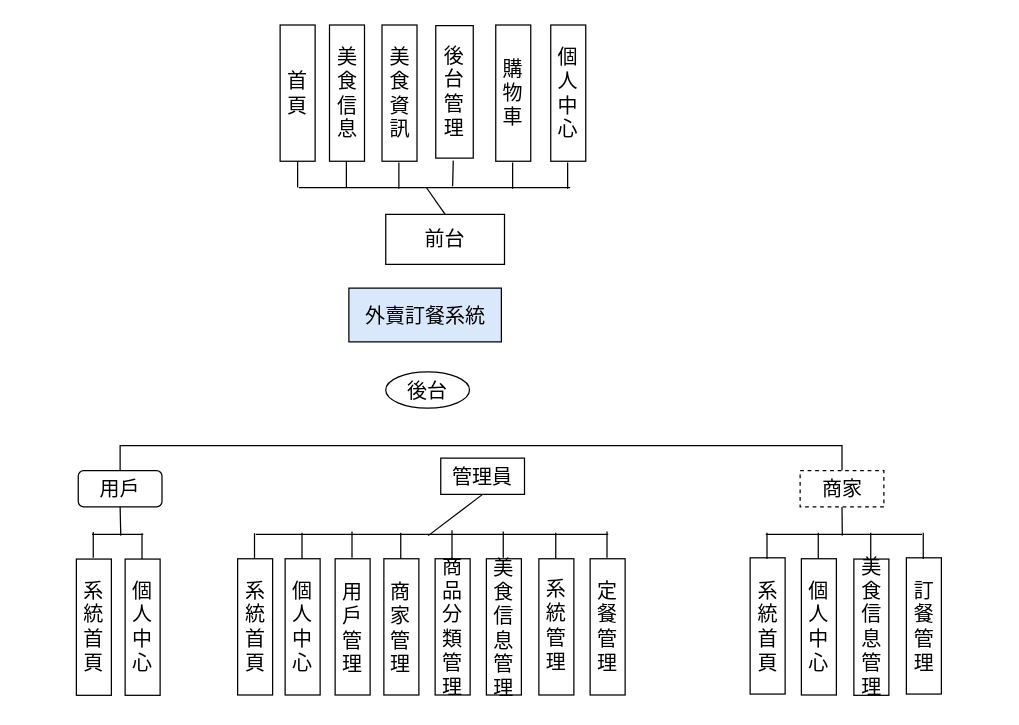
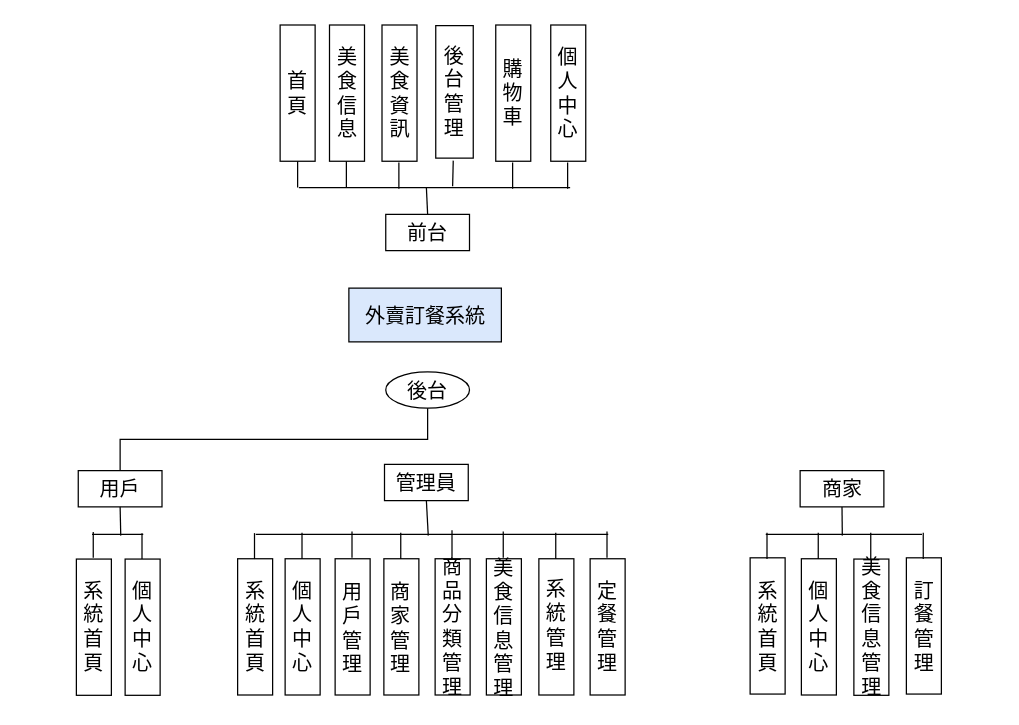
- <mxCell id="13" value="前台" style="rounded=0;whiteSpace=wrap;html=1;fontSize=16;" parent="1" vertex="1"><mxGeometry x="308" y="171" width="95" height="40" as="geometry" /></mxCell>
+ <mxCell id="13" value="前台" style="rounded=0;whiteSpace=wrap;html=1;fontSize=16;" parent="1" vertex="1"><mxGeometry x="308" y="171" width="67" height="29" as="geometry" /></mxCell>
- <mxCell id="24" style="edgeStyle=orthogonalEdgeStyle;rounded=0;orthogonalLoop=1;jettySize=auto;html=1;exitX=0.5;exitY=0;exitDx=0;exitDy=0;entryX=0.5;entryY=0;entryDx=0;entryDy=0;endArrow=none;endFill=0;" edge="1" parent="1" source="25" target="48"><mxGeometry relative="1" as="geometry" /></mxCell>
+ <mxCell id="24" style="edgeStyle=orthogonalEdgeStyle;rounded=0;orthogonalLoop=1;jettySize=auto;html=1;exitX=0.5;exitY=0;exitDx=0;exitDy=0;endArrow=none;endFill=0;" edge="1" parent="1" source="25" target="23"><mxGeometry relative="1" as="geometry" /></mxCell>
- <mxCell id="30" value="管理員" style="rounded=0;whiteSpace=wrap;html=1;fontSize=16;" parent="1" vertex="1"><mxGeometry x="352" y="366" width="67" height="29" as="geometry" /></mxCell>
+ <mxCell id="30" value="管理員" style="rounded=0;whiteSpace=wrap;html=1;fontSize=16;" parent="1" vertex="1"><mxGeometry x="307" y="371" width="67" height="29" as="geometry" /></mxCell>
- <mxCell id="25" value="用戶" style="whiteSpace=wrap;html=1;fontSize=16;rounded=1;" parent="1" vertex="1"><mxGeometry x="62" y="376" width="67" height="29" as="geometry" /></mxCell>
+ <mxCell id="25" value="用戶" style="rounded=0;whiteSpace=wrap;html=1;fontSize=16;" parent="1" vertex="1"><mxGeometry x="62" y="376" width="67" height="29" as="geometry" /></mxCell>
- <mxCell id="48" value="商家" style="rounded=0;whiteSpace=wrap;html=1;fontSize=16;dashed=1;" parent="1" vertex="1"><mxGeometry x="639.5" y="376" width="67" height="29" as="geometry" /></mxCell>
+ <mxCell id="48" value="商家" style="rounded=0;whiteSpace=wrap;html=1;fontSize=16;" parent="1" vertex="1"><mxGeometry x="639.5" y="376" width="67" height="29" as="geometry" /></mxCell>
